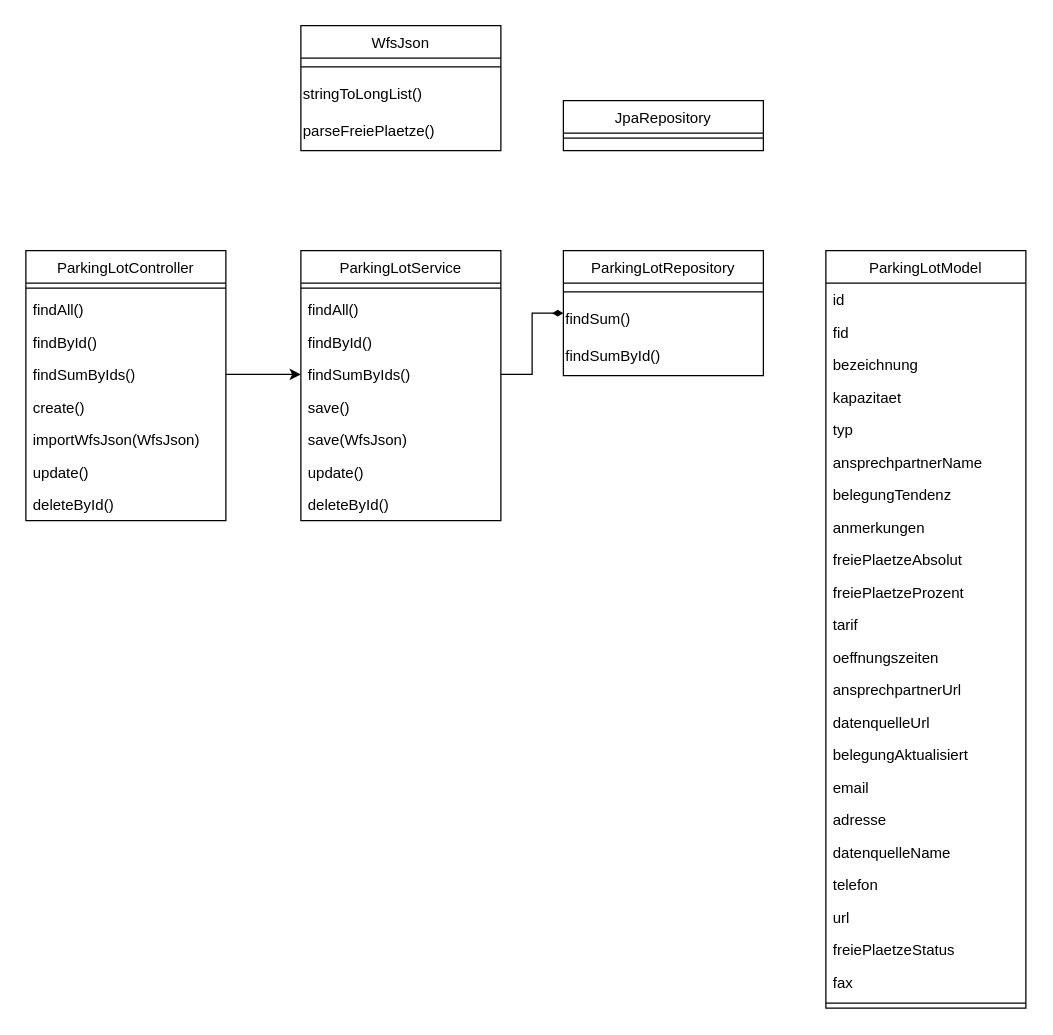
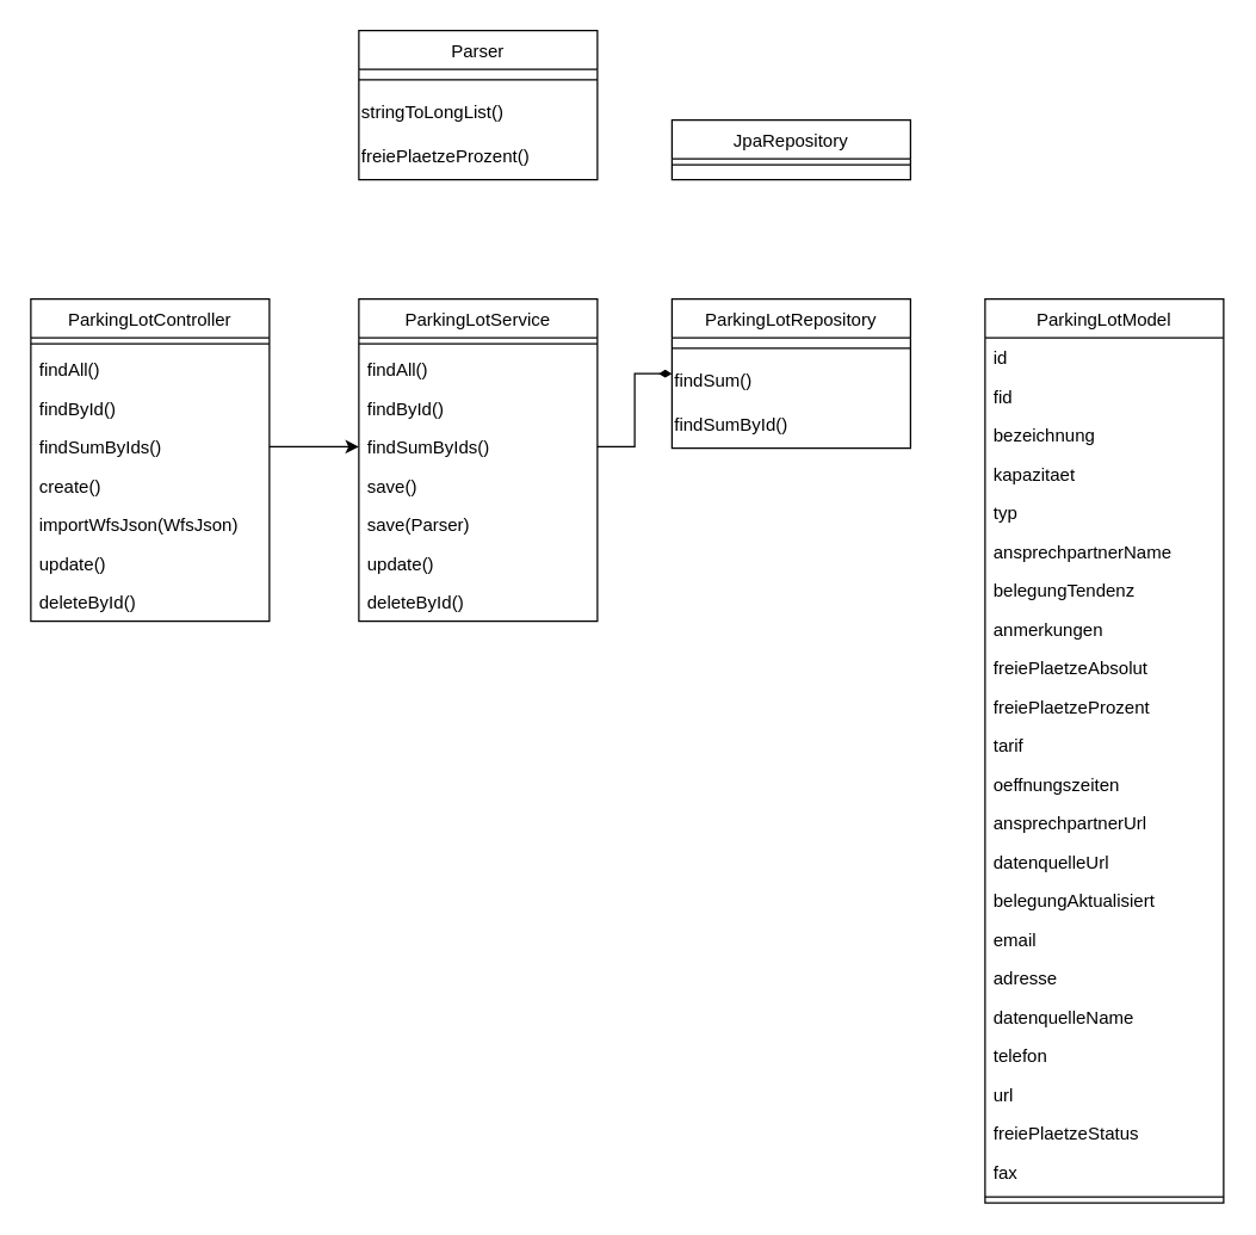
- <mxCell id="52" value="WfsJson" style="swimlane;fontStyle=0;align=center;verticalAlign=top;childLayout=stackLayout;horizontal=1;startSize=26;horizontalStack=0;resizeParent=1;resizeLast=0;collapsible=1;marginBottom=0;rounded=0;shadow=0;strokeWidth=1;" vertex="1" parent="1"><mxGeometry x="240" y="20" width="160" height="100" as="geometry"><mxRectangle x="130" y="380" width="160" height="26" as="alternateBounds" /></mxGeometry></mxCell>
+ <mxCell id="52" value="Parser" style="swimlane;fontStyle=0;align=center;verticalAlign=top;childLayout=stackLayout;horizontal=1;startSize=26;horizontalStack=0;resizeParent=1;resizeLast=0;collapsible=1;marginBottom=0;rounded=0;shadow=0;strokeWidth=1;" vertex="1" parent="1"><mxGeometry x="240" y="20" width="160" height="100" as="geometry"><mxRectangle x="130" y="380" width="160" height="26" as="alternateBounds" /></mxGeometry></mxCell>
- <mxCell id="55" value="parseFreiePlaetze()" style="text;html=1;align=left;verticalAlign=middle;resizable=0;points=[];autosize=1;strokeColor=none;fillColor=none;" vertex="1" parent="52"><mxGeometry y="70" width="160" height="30" as="geometry" /></mxCell>
+ <mxCell id="55" value="freiePlaetzeProzent()" style="text;html=1;align=left;verticalAlign=middle;resizable=0;points=[];autosize=1;strokeColor=none;fillColor=none;" vertex="1" parent="52"><mxGeometry y="70" width="160" height="30" as="geometry" /></mxCell>
- <mxCell id="17" value="save(WfsJson)" style="text;align=left;verticalAlign=top;spacingLeft=4;spacingRight=4;overflow=hidden;rotatable=0;points=[[0,0.5],[1,0.5]];portConstraint=eastwest;" vertex="1" parent="11"><mxGeometry y="138" width="160" height="26" as="geometry" /></mxCell>
+ <mxCell id="17" value="save(Parser)" style="text;align=left;verticalAlign=top;spacingLeft=4;spacingRight=4;overflow=hidden;rotatable=0;points=[[0,0.5],[1,0.5]];portConstraint=eastwest;" vertex="1" parent="11"><mxGeometry y="138" width="160" height="26" as="geometry" /></mxCell>
